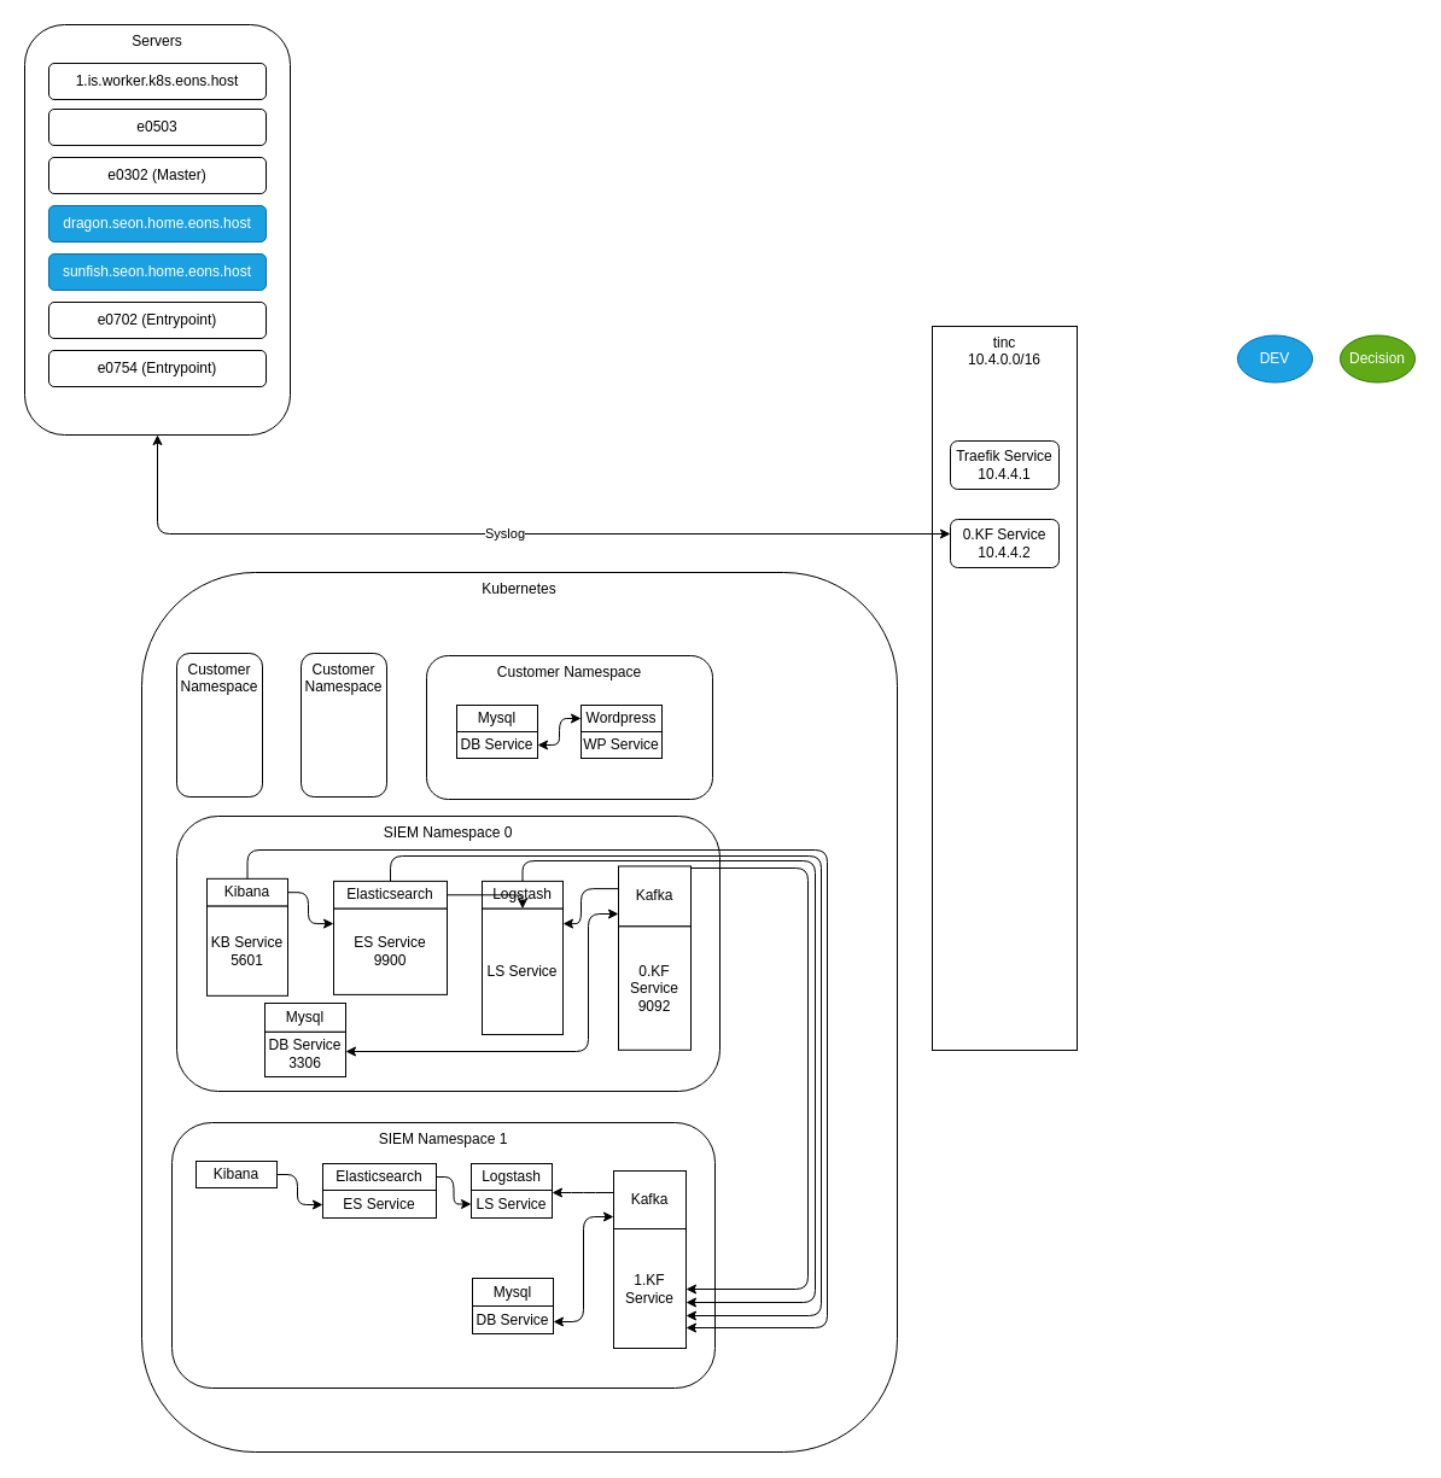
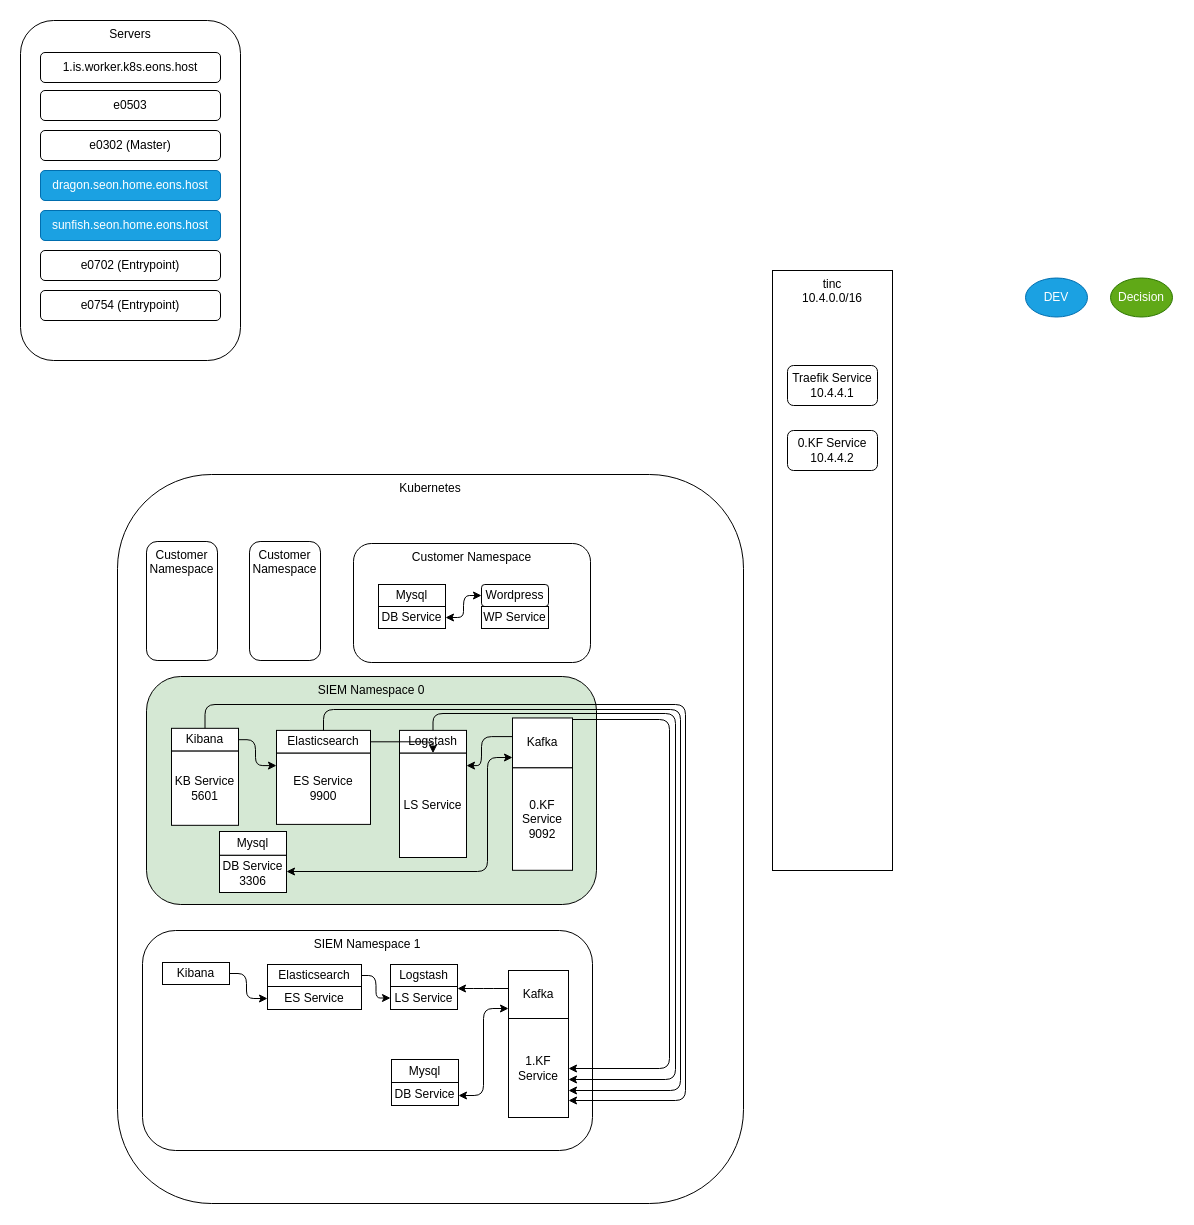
- <mxCell id="4" value="Syslog" style="edgeStyle=orthogonalEdgeStyle;jumpStyle=arc;html=1;startArrow=classic;startFill=1;" edge="1" parent="1" source="10" target="6"><mxGeometry relative="1" as="geometry"><Array as="points"><mxPoint x="415" y="442" /><mxPoint x="415" y="442" /></Array></mxGeometry></mxCell>
- <mxCell id="20" value="Wordpress" style="rounded=0;whiteSpace=wrap;html=1;" vertex="1" parent="19"><mxGeometry width="67" height="22" as="geometry" /></mxCell>
+ <mxCell id="20" value="Wordpress" style="whiteSpace=wrap;html=1;rounded=1;" vertex="1" parent="19"><mxGeometry width="67" height="22" as="geometry" /></mxCell>
- <mxCell id="29" value="SIEM Namespace 0" style="rounded=1;whiteSpace=wrap;html=1;verticalAlign=top;shadow=0;" parent="28" vertex="1"><mxGeometry width="450" height="228" as="geometry" /></mxCell>
+ <mxCell id="29" value="SIEM Namespace 0" style="rounded=1;whiteSpace=wrap;html=1;verticalAlign=top;shadow=0;fillColor=#d5e8d4;" parent="28" vertex="1"><mxGeometry width="450" height="228" as="geometry" /></mxCell>
